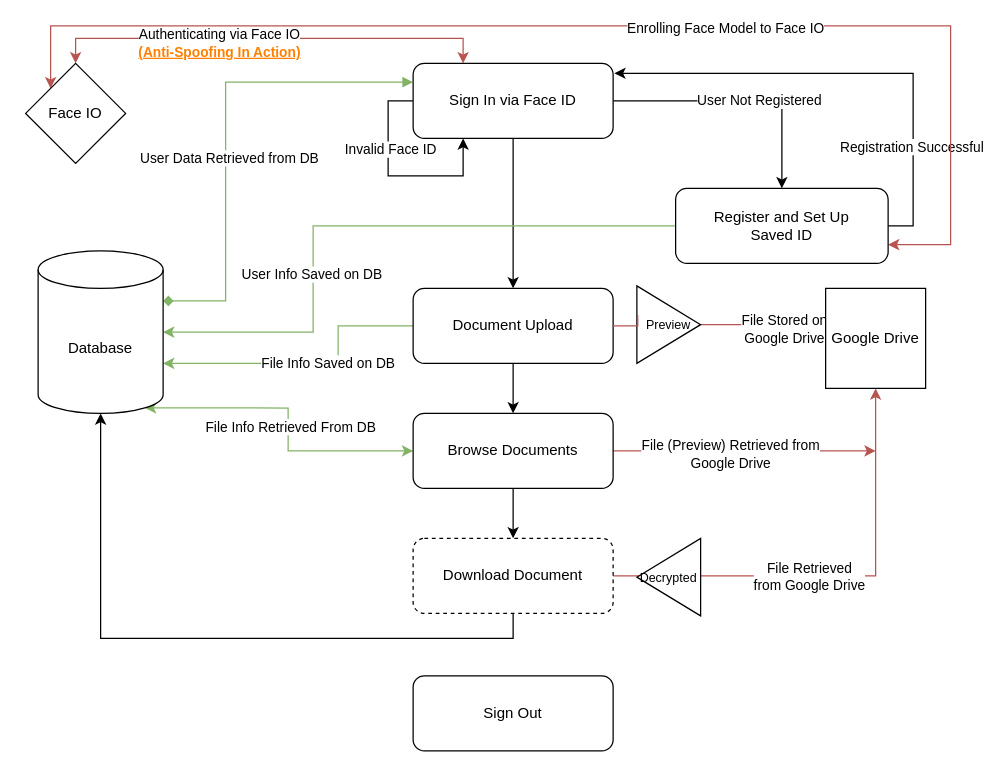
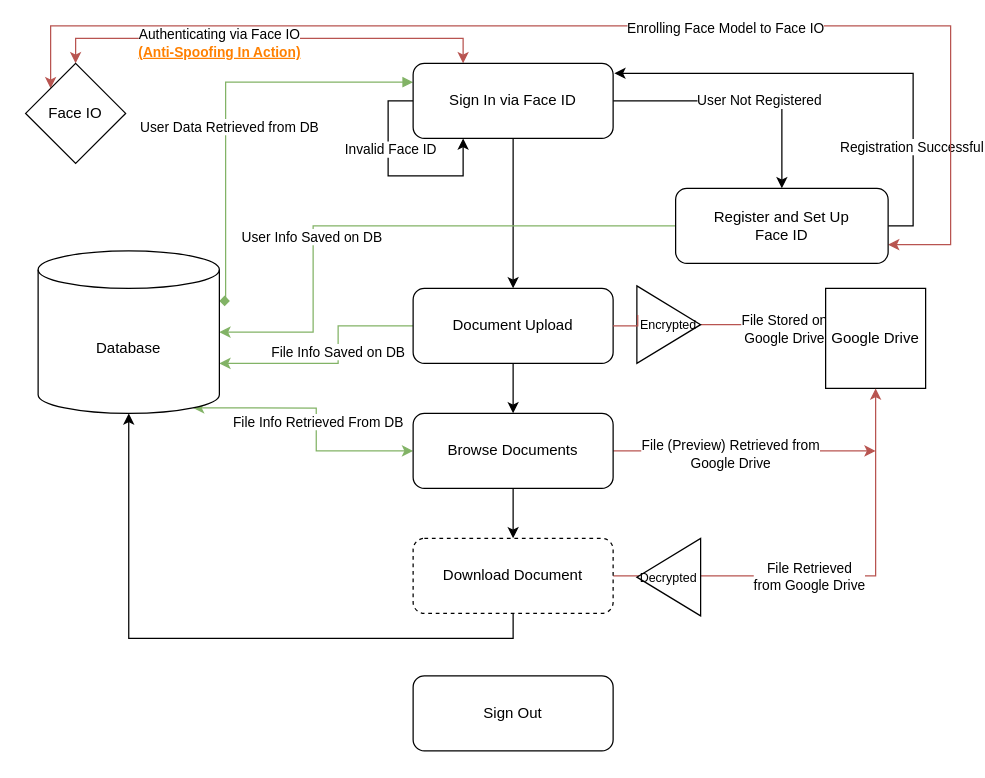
- <mxCell id="18" value="Register and Set Up &lt;br&gt;Saved ID" style="rounded=1;whiteSpace=wrap;html=1;" parent="1" vertex="1"><mxGeometry x="540" y="150" width="170" height="60" as="geometry" /></mxCell>
+ <mxCell id="18" value="Register and Set Up &lt;br&gt;Face ID" style="rounded=1;whiteSpace=wrap;html=1;" parent="1" vertex="1"><mxGeometry x="540" y="150" width="170" height="60" as="geometry" /></mxCell>
- <mxCell id="39" value="&lt;font style=&quot;font-size: 10px;&quot;&gt;Preview&lt;/font&gt;" style="triangle;whiteSpace=wrap;html=1;" vertex="1" parent="1"><mxGeometry x="509" y="228" width="51" height="62" as="geometry" /></mxCell>
+ <mxCell id="39" value="&lt;font style=&quot;font-size: 10px;&quot;&gt;Encrypted&lt;/font&gt;" style="triangle;whiteSpace=wrap;html=1;" vertex="1" parent="1"><mxGeometry x="509" y="228" width="51" height="62" as="geometry" /></mxCell>
- <mxCell id="36" value="Database" style="shape=cylinder3;whiteSpace=wrap;html=1;boundedLbl=1;backgroundOutline=1;size=15;" parent="1" vertex="1"><mxGeometry x="30" y="200" width="100" height="130" as="geometry" /></mxCell>
+ <mxCell id="36" value="Database" style="shape=cylinder3;whiteSpace=wrap;html=1;boundedLbl=1;backgroundOutline=1;size=15;" parent="1" vertex="1"><mxGeometry x="30" y="200" width="145" height="130" as="geometry" /></mxCell>
